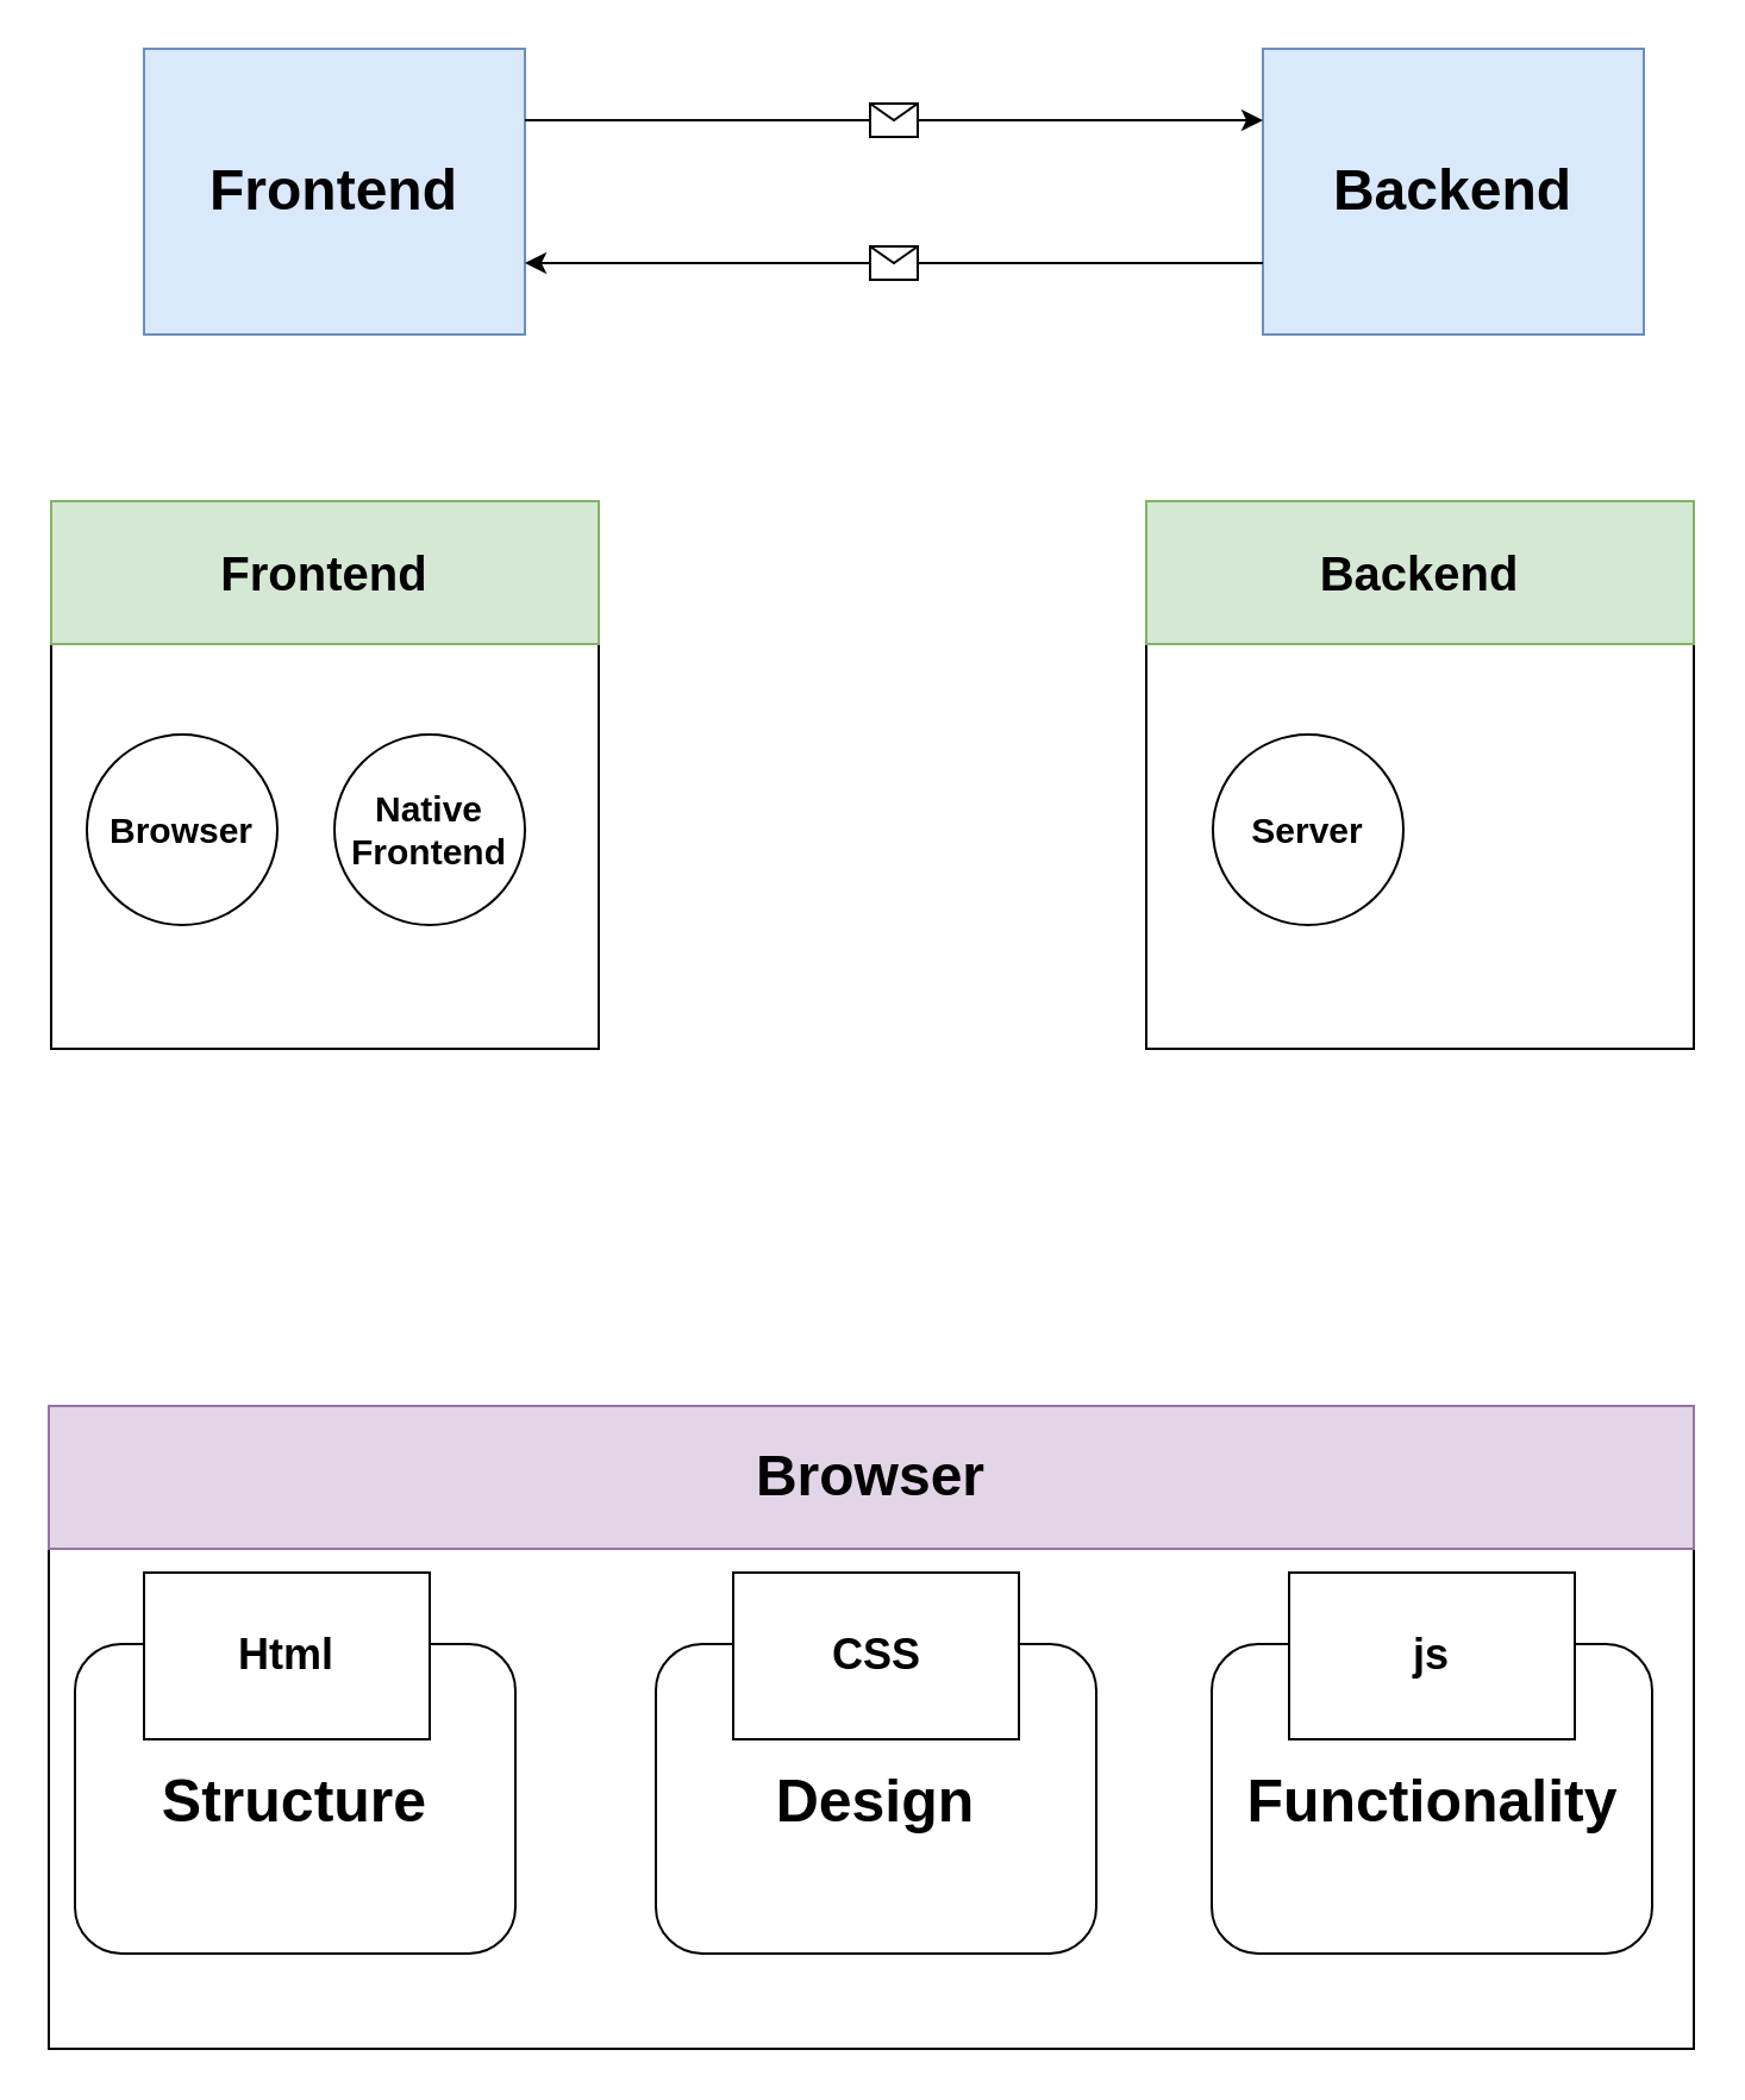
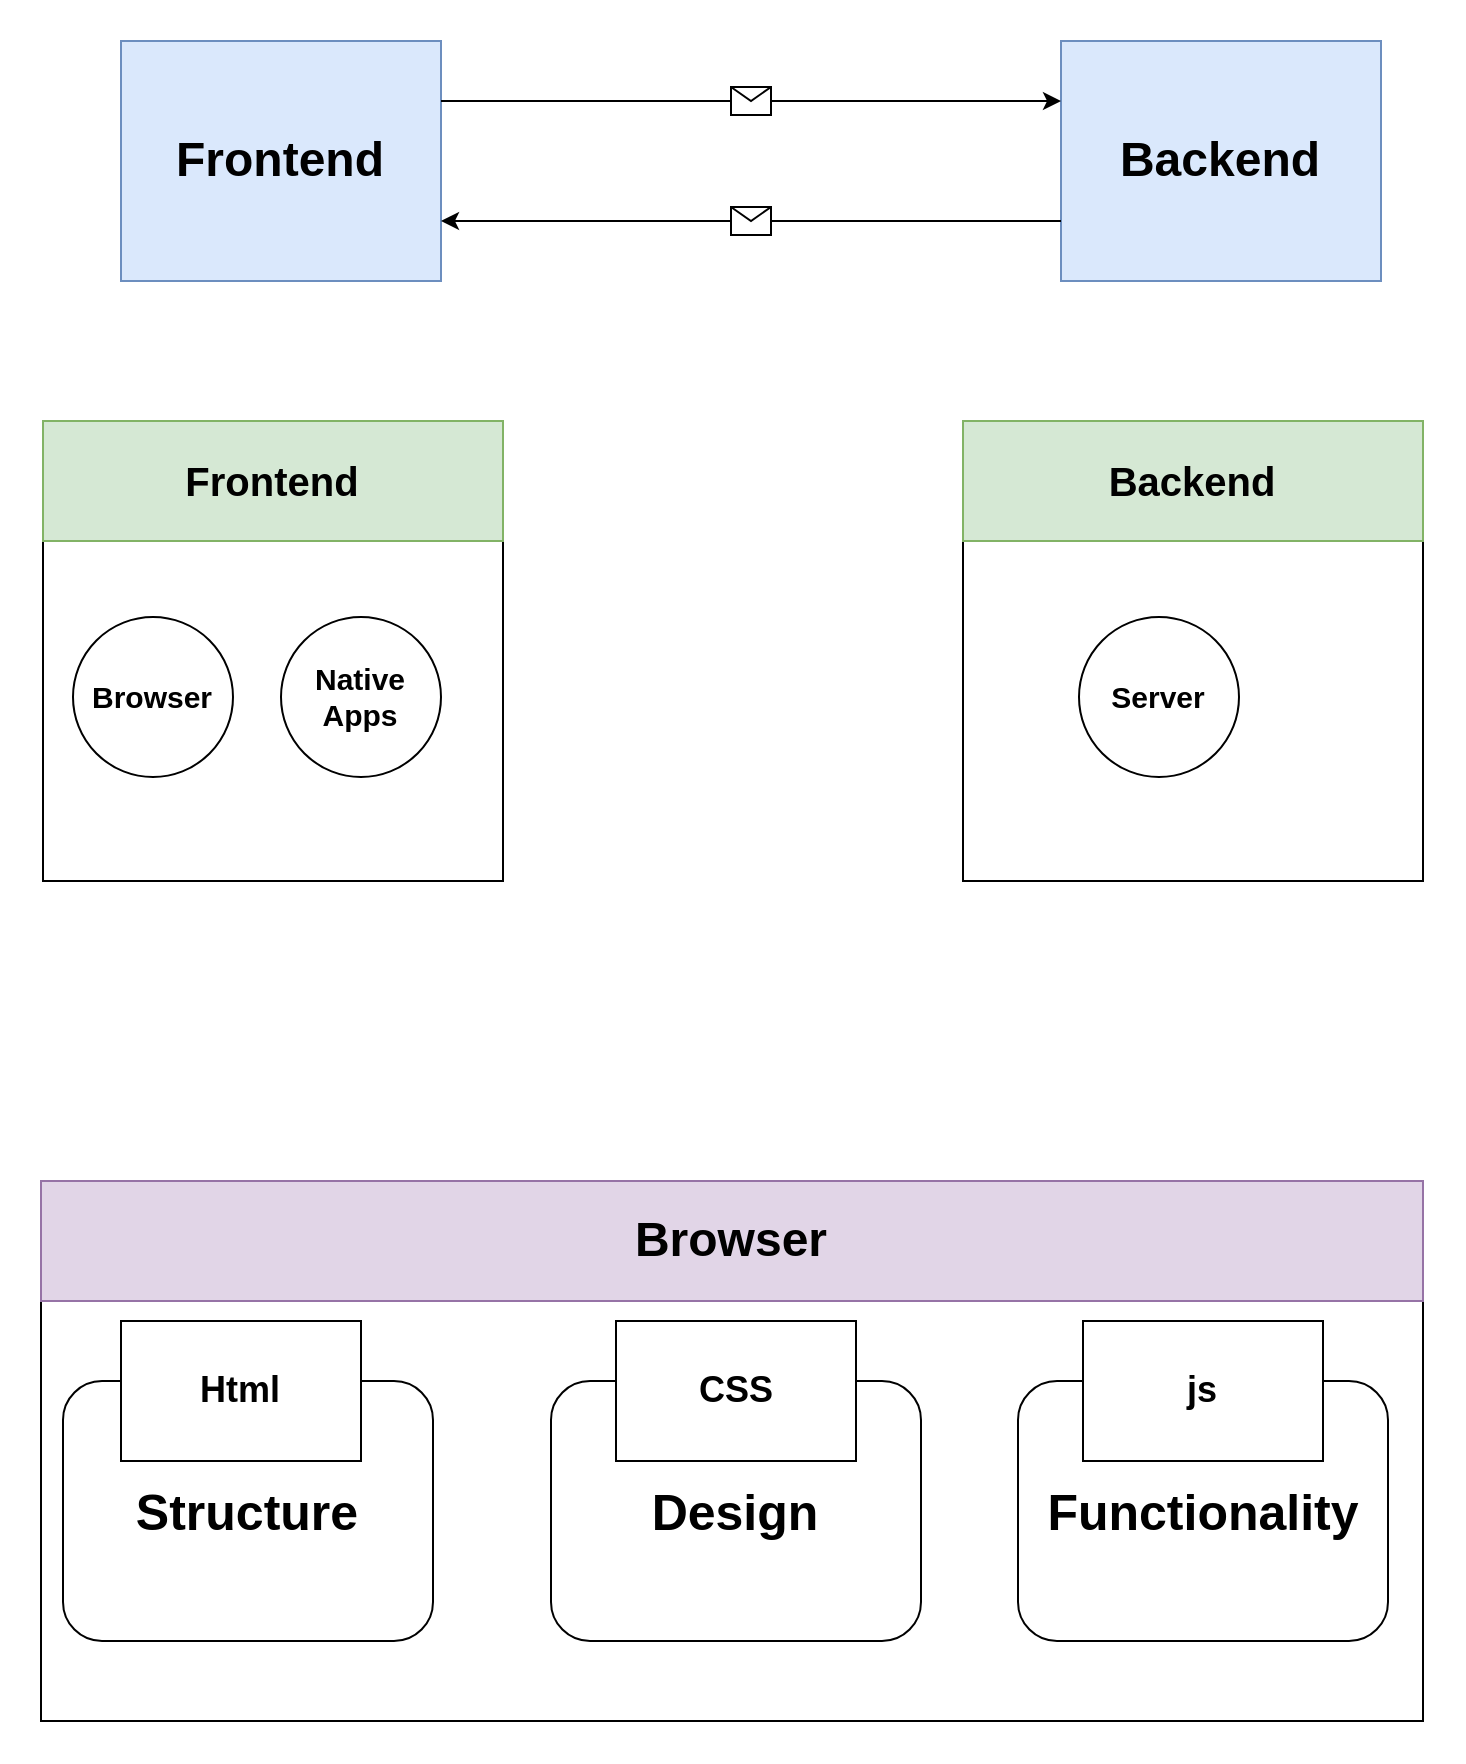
- <mxCell id="11" value="&lt;font style=&quot;font-size: 15px&quot;&gt;&lt;b&gt;Native Frontend&lt;/b&gt;&lt;/font&gt;" style="ellipse;whiteSpace=wrap;html=1;aspect=fixed;" vertex="1" parent="1"><mxGeometry x="140" y="308" width="80" height="80" as="geometry" /></mxCell>
+ <mxCell id="11" value="&lt;font style=&quot;font-size: 15px&quot;&gt;&lt;b&gt;Native Apps&lt;/b&gt;&lt;/font&gt;" style="ellipse;whiteSpace=wrap;html=1;aspect=fixed;" vertex="1" parent="1"><mxGeometry x="140" y="308" width="80" height="80" as="geometry" /></mxCell>
- <mxCell id="14" value="&lt;font style=&quot;font-size: 15px&quot;&gt;&lt;b&gt;Server&lt;/b&gt;&lt;/font&gt;" style="ellipse;whiteSpace=wrap;html=1;aspect=fixed;" vertex="1" parent="1"><mxGeometry x="509" y="308" width="80" height="80" as="geometry" /></mxCell>
+ <mxCell id="14" value="&lt;font style=&quot;font-size: 15px&quot;&gt;&lt;b&gt;Server&lt;/b&gt;&lt;/font&gt;" style="ellipse;whiteSpace=wrap;html=1;aspect=fixed;" vertex="1" parent="1"><mxGeometry x="539" y="308" width="80" height="80" as="geometry" /></mxCell>
